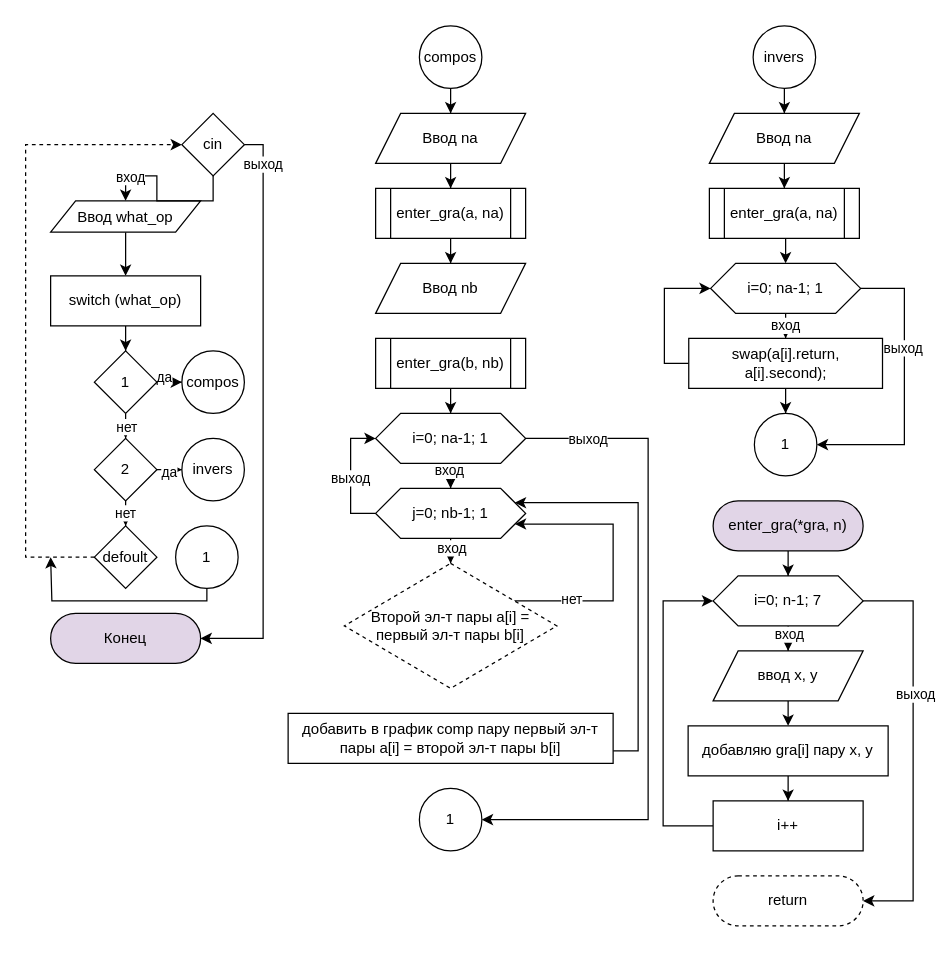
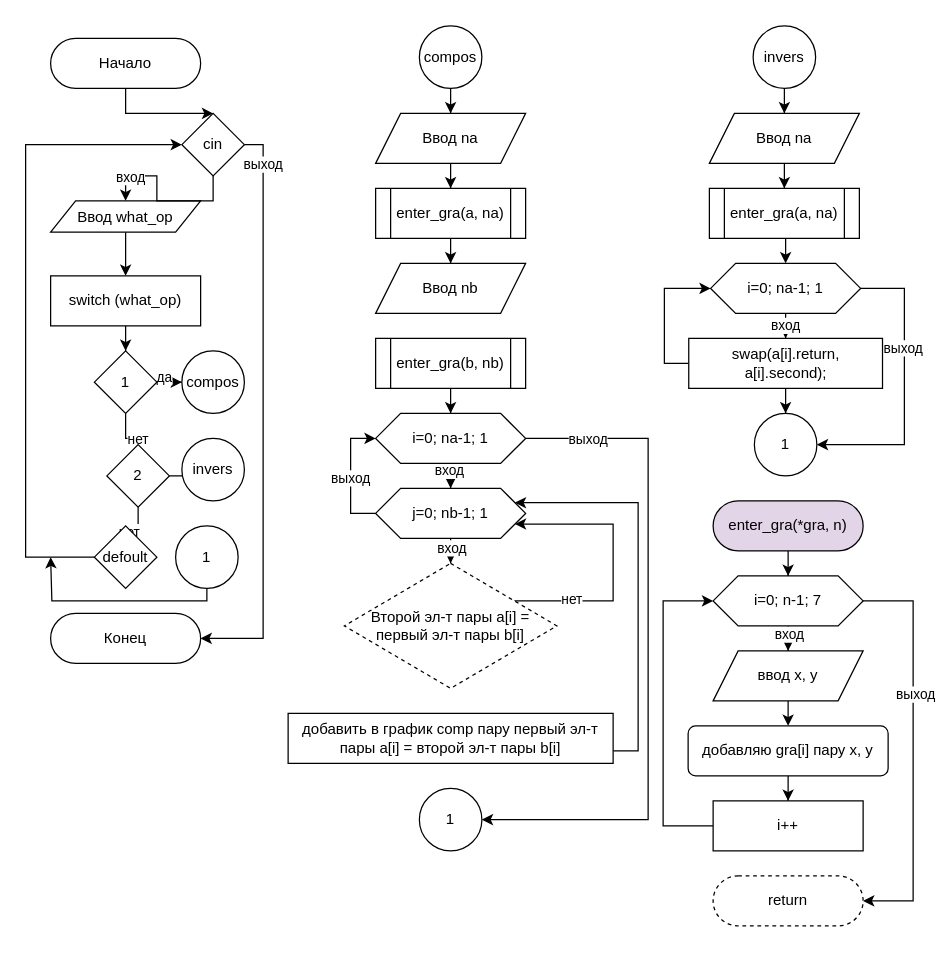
+ <mxCell id="73" value="Начало" style="rounded=1;whiteSpace=wrap;html=1;arcSize=50;" parent="1" vertex="1"><mxGeometry x="40" y="30" width="120" height="40" as="geometry" /></mxCell>
+ <mxCell id="72" style="edgeStyle=orthogonalEdgeStyle;rounded=0;orthogonalLoop=1;jettySize=auto;html=1;entryX=0.5;entryY=0;entryDx=0;entryDy=0;" parent="1" source="73" target="51" edge="1"><mxGeometry relative="1" as="geometry" /></mxCell>
- <mxCell id="16" style="edgeStyle=orthogonalEdgeStyle;rounded=0;orthogonalLoop=1;jettySize=auto;html=1;entryX=0;entryY=0.5;entryDx=0;entryDy=0;labelBackgroundColor=none;fontColor=default;dashed=1;" parent="1" source="17" target="51" edge="1"><mxGeometry relative="1" as="geometry"><Array as="points"><mxPoint x="20" y="445" /><mxPoint x="20" y="115" /></Array></mxGeometry></mxCell>
+ <mxCell id="16" style="edgeStyle=orthogonalEdgeStyle;rounded=0;orthogonalLoop=1;jettySize=auto;html=1;entryX=0;entryY=0.5;entryDx=0;entryDy=0;labelBackgroundColor=none;fontColor=default;" parent="1" source="17" target="51" edge="1"><mxGeometry relative="1" as="geometry"><Array as="points"><mxPoint x="20" y="445" /><mxPoint x="20" y="115" /></Array></mxGeometry></mxCell>
- <mxCell id="15" value="2" style="rhombus;whiteSpace=wrap;html=1;rounded=0;labelBackgroundColor=none;" parent="1" vertex="1"><mxGeometry x="75" y="350" width="50" height="50" as="geometry" /></mxCell>
+ <mxCell id="15" value="2" style="rhombus;whiteSpace=wrap;html=1;rounded=0;labelBackgroundColor=none;" parent="1" vertex="1"><mxGeometry x="85" y="355" width="50" height="50" as="geometry" /></mxCell>
- <mxCell id="74" value="Конец" style="rounded=1;whiteSpace=wrap;html=1;arcSize=50;fillColor=#e1d5e7;" parent="1" vertex="1"><mxGeometry x="40" y="490" width="120" height="40" as="geometry" /></mxCell>
+ <mxCell id="74" value="Конец" style="rounded=1;whiteSpace=wrap;html=1;arcSize=50;" parent="1" vertex="1"><mxGeometry x="40" y="490" width="120" height="40" as="geometry" /></mxCell>
- <mxCell id="23" value="добавляю gra[i] пару x, y" style="rounded=0;whiteSpace=wrap;html=1;labelBackgroundColor=none;strokeColor=default;" parent="1" vertex="1"><mxGeometry x="550" y="580" width="160" height="40" as="geometry" /></mxCell>
+ <mxCell id="23" value="добавляю gra[i] пару x, y" style="whiteSpace=wrap;html=1;labelBackgroundColor=none;strokeColor=default;rounded=1;" parent="1" vertex="1"><mxGeometry x="550" y="580" width="160" height="40" as="geometry" /></mxCell>
